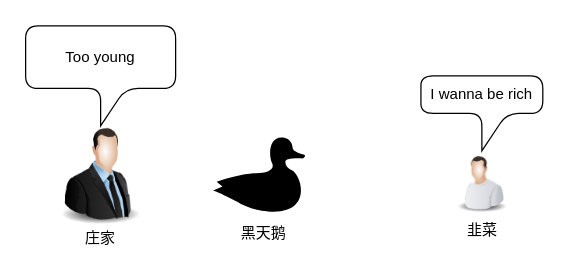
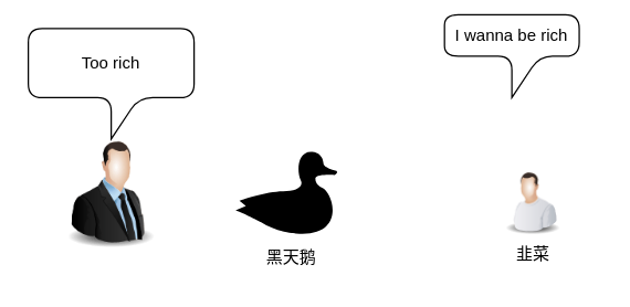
- <mxCell id="7" value="Too young" style="shape=callout;whiteSpace=wrap;html=1;perimeter=calloutPerimeter;rounded=1;strokeColor=#000000;gradientColor=none;" vertex="1" parent="1"><mxGeometry x="20" y="20" width="120" height="80" as="geometry" /></mxCell>
+ <mxCell id="7" value="Too rich" style="shape=callout;whiteSpace=wrap;html=1;perimeter=calloutPerimeter;rounded=1;strokeColor=#000000;gradientColor=none;" vertex="1" parent="1"><mxGeometry x="20" y="20" width="120" height="80" as="geometry" /></mxCell>
- <mxCell id="6" value="I wanna be rich" style="shape=callout;whiteSpace=wrap;html=1;perimeter=calloutPerimeter;gradientColor=none;rounded=1;strokeColor=#000000;" vertex="1" parent="1"><mxGeometry x="336.25" y="60" width="97.5" height="60" as="geometry" /></mxCell>
+ <mxCell id="6" value="I wanna be rich" style="shape=callout;whiteSpace=wrap;html=1;perimeter=calloutPerimeter;gradientColor=none;rounded=1;strokeColor=#000000;" vertex="1" parent="1"><mxGeometry x="321.25" y="10" width="97.5" height="60" as="geometry" /></mxCell>
- <mxCell id="3" value="庄家" style="text;html=1;strokeColor=none;fillColor=none;align=center;verticalAlign=middle;whiteSpace=wrap;rounded=0;" vertex="1" parent="1"><mxGeometry x="60" y="180" width="40" height="20" as="geometry" /></mxCell>
